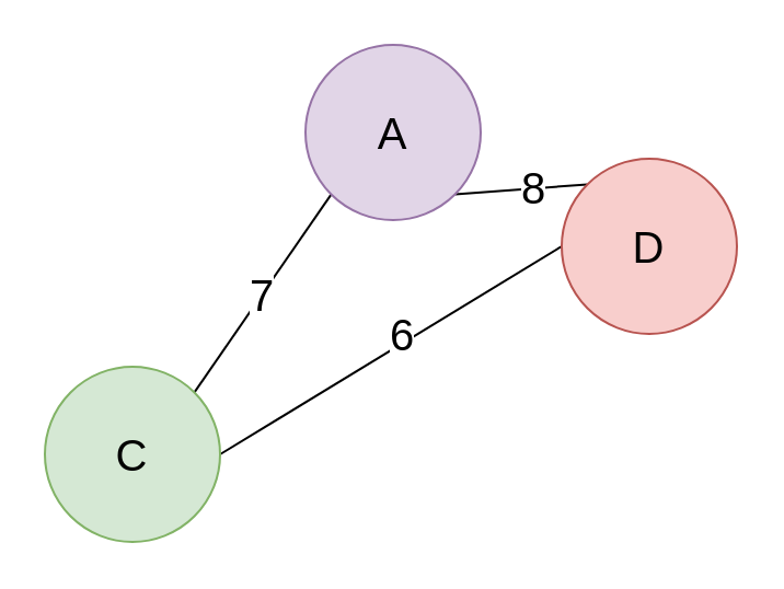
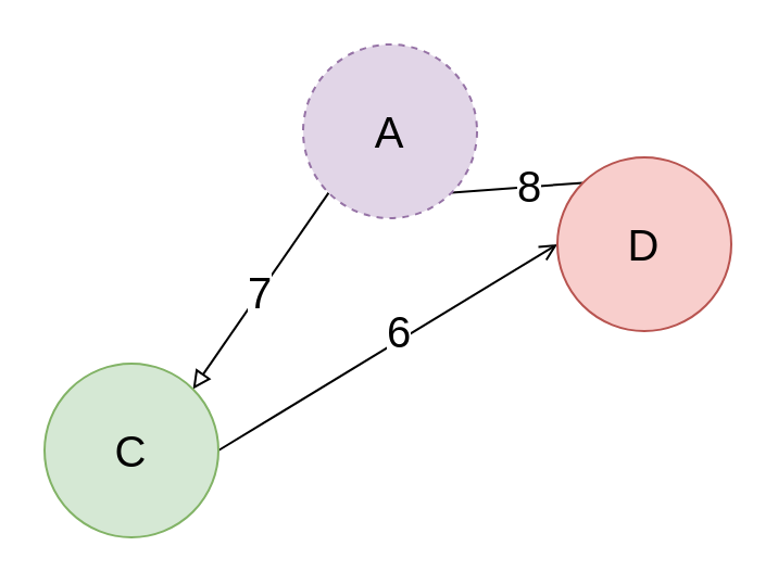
- <mxCell id="5" value="A" style="ellipse;whiteSpace=wrap;html=1;aspect=fixed;fontSize=20;fillColor=#e1d5e7;strokeColor=#9673a6;" vertex="1" parent="1"><mxGeometry x="139" y="20" width="80" height="80" as="geometry" /></mxCell>
+ <mxCell id="5" value="A" style="ellipse;whiteSpace=wrap;html=1;aspect=fixed;fontSize=20;fillColor=#e1d5e7;strokeColor=#9673a6;dashed=1;" vertex="1" parent="1"><mxGeometry x="139" y="20" width="80" height="80" as="geometry" /></mxCell>
- <mxCell id="6" style="edgeStyle=none;rounded=0;orthogonalLoop=1;jettySize=auto;html=1;exitX=1;exitY=0.5;exitDx=0;exitDy=0;entryX=0;entryY=0.5;entryDx=0;entryDy=0;fontSize=20;endFill=0;endArrow=none;" edge="1" parent="1" source="8" target="9"><mxGeometry relative="1" as="geometry" /></mxCell>
+ <mxCell id="6" style="edgeStyle=none;rounded=0;orthogonalLoop=1;jettySize=auto;html=1;exitX=1;exitY=0.5;exitDx=0;exitDy=0;entryX=0;entryY=0.5;entryDx=0;entryDy=0;fontSize=20;endFill=0;endArrow=open;" edge="1" parent="1" source="8" target="9"><mxGeometry relative="1" as="geometry" /></mxCell>
- <mxCell id="2" value="7" style="rounded=0;orthogonalLoop=1;jettySize=auto;html=1;exitX=0;exitY=1;exitDx=0;exitDy=0;entryX=1;entryY=0;entryDx=0;entryDy=0;fontSize=20;endArrow=none;endFill=0;" edge="1" parent="1" source="5" target="8"><mxGeometry relative="1" as="geometry" /></mxCell>
+ <mxCell id="2" value="7" style="rounded=0;orthogonalLoop=1;jettySize=auto;html=1;exitX=0;exitY=1;exitDx=0;exitDy=0;entryX=1;entryY=0;entryDx=0;entryDy=0;fontSize=20;endArrow=block;endFill=0;" edge="1" parent="1" source="5" target="8"><mxGeometry relative="1" as="geometry" /></mxCell>
